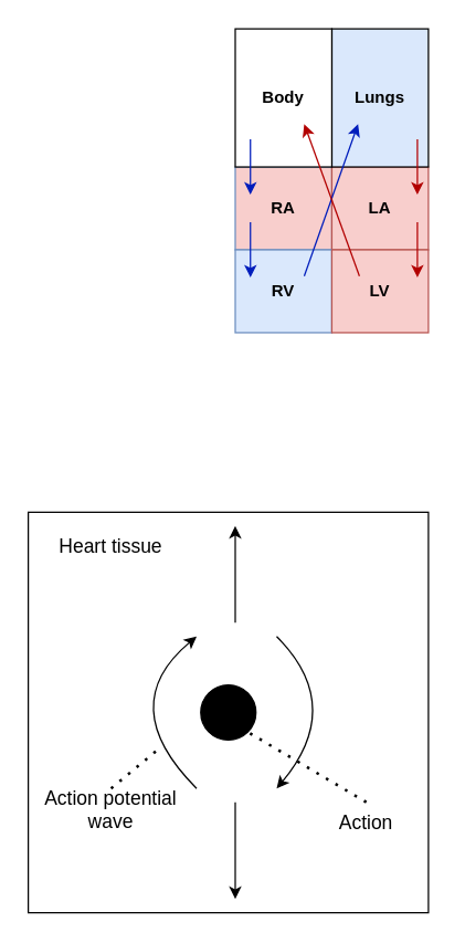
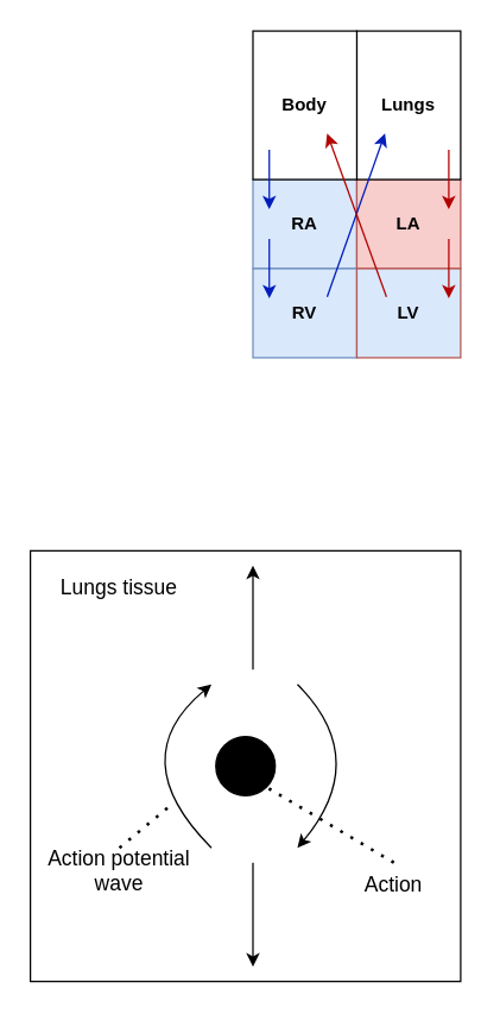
- <mxCell id="6" value="&lt;b&gt;Lungs&lt;/b&gt;" style="rounded=0;whiteSpace=wrap;html=1;fillColor=#dae8fc;" parent="1" vertex="1"><mxGeometry x="240" y="20" width="70" height="100" as="geometry" /></mxCell>
+ <mxCell id="6" value="&lt;b&gt;Lungs&lt;/b&gt;" style="rounded=0;whiteSpace=wrap;html=1;" parent="1" vertex="1"><mxGeometry x="240" y="20" width="70" height="100" as="geometry" /></mxCell>
- <mxCell id="2" value="&lt;b&gt;RA&lt;/b&gt;" style="rounded=0;whiteSpace=wrap;html=1;fillColor=#f8cecc;strokeColor=#6c8ebf;" parent="1" vertex="1"><mxGeometry x="170" y="120" width="70" height="60" as="geometry" /></mxCell>
+ <mxCell id="2" value="&lt;b&gt;RA&lt;/b&gt;" style="rounded=0;whiteSpace=wrap;html=1;fillColor=#dae8fc;strokeColor=#6c8ebf;" parent="1" vertex="1"><mxGeometry x="170" y="120" width="70" height="60" as="geometry" /></mxCell>
- <mxCell id="5" value="&lt;b&gt;LV&lt;/b&gt;" style="rounded=0;whiteSpace=wrap;html=1;fillColor=#f8cecc;strokeColor=#b85450;" parent="1" vertex="1"><mxGeometry x="240" y="180" width="70" height="60" as="geometry" /></mxCell>
+ <mxCell id="5" value="&lt;b&gt;LV&lt;/b&gt;" style="rounded=0;whiteSpace=wrap;html=1;fillColor=#dae8fc;strokeColor=#b85450;" parent="1" vertex="1"><mxGeometry x="240" y="180" width="70" height="60" as="geometry" /></mxCell>
- <mxCell id="15" value="Heart tissue" style="text;html=1;strokeColor=none;fillColor=none;align=center;verticalAlign=middle;whiteSpace=wrap;rounded=0;fontSize=14;" vertex="1" parent="1"><mxGeometry x="30" y="380" width="100" height="30" as="geometry" /></mxCell>
+ <mxCell id="15" value="Lungs tissue" style="text;html=1;strokeColor=none;fillColor=none;align=center;verticalAlign=middle;whiteSpace=wrap;rounded=0;fontSize=14;" vertex="1" parent="1"><mxGeometry x="30" y="380" width="100" height="30" as="geometry" /></mxCell>
